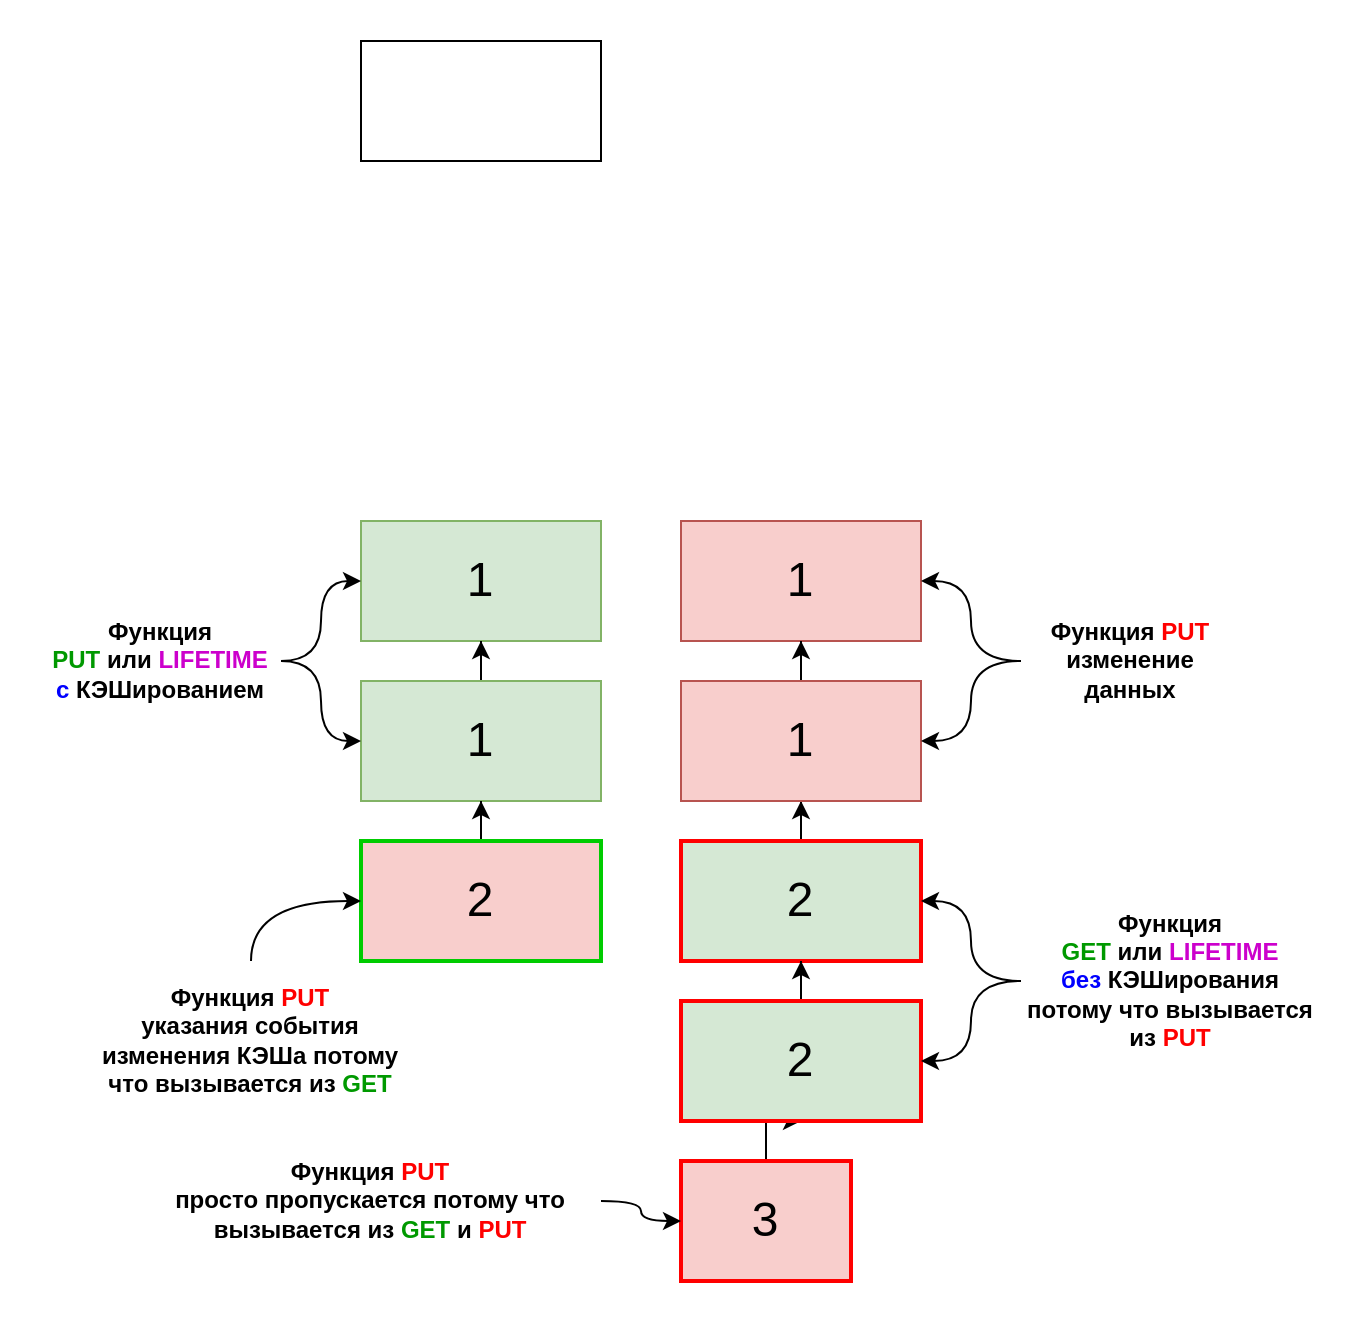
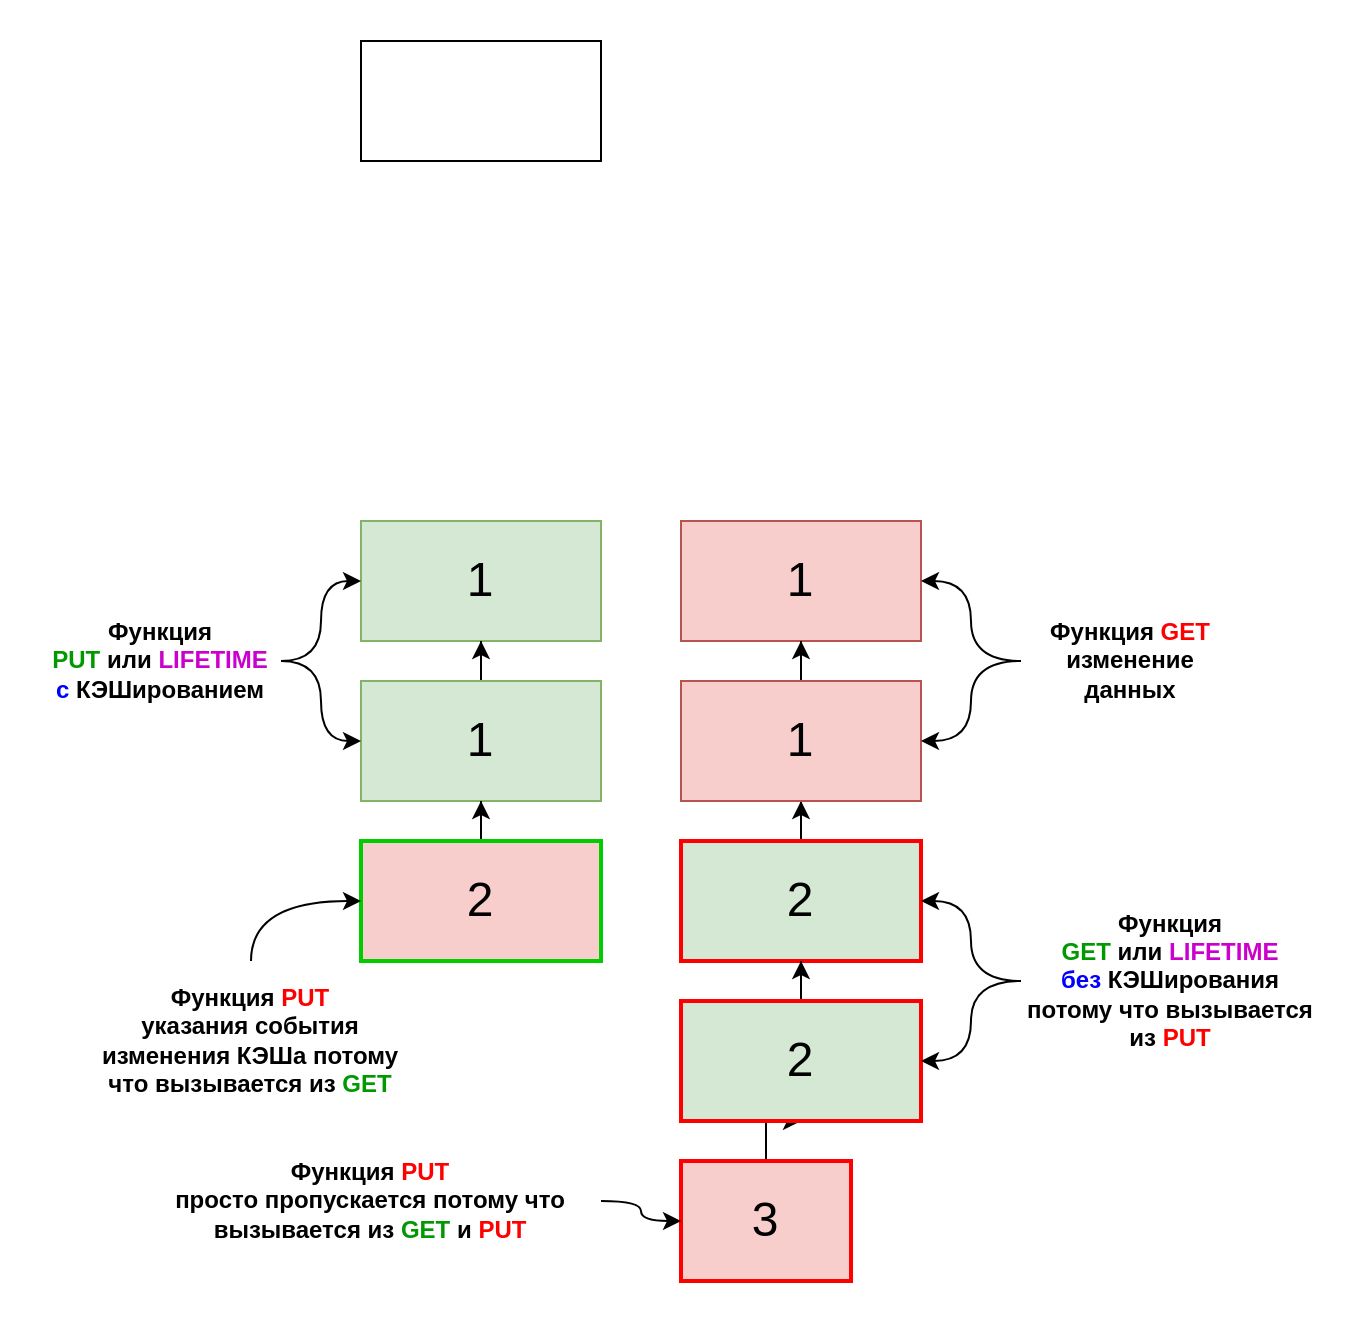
- <mxCell id="25" value="&lt;b&gt;Функция &lt;font color=&quot;#ff0000&quot;&gt;PUT&lt;/font&gt;&lt;br&gt;изменение данных&lt;br&gt;&lt;/b&gt;" style="text;html=1;strokeColor=none;fillColor=none;align=center;verticalAlign=middle;whiteSpace=wrap;rounded=0;" vertex="1" parent="1"><mxGeometry x="510" y="305" width="110" height="50" as="geometry" /></mxCell>
+ <mxCell id="25" value="&lt;b&gt;Функция &lt;font color=&quot;#ff0000&quot;&gt;GET&lt;/font&gt;&lt;br&gt;изменение данных&lt;br&gt;&lt;/b&gt;" style="text;html=1;strokeColor=none;fillColor=none;align=center;verticalAlign=middle;whiteSpace=wrap;rounded=0;" vertex="1" parent="1"><mxGeometry x="510" y="305" width="110" height="50" as="geometry" /></mxCell>
